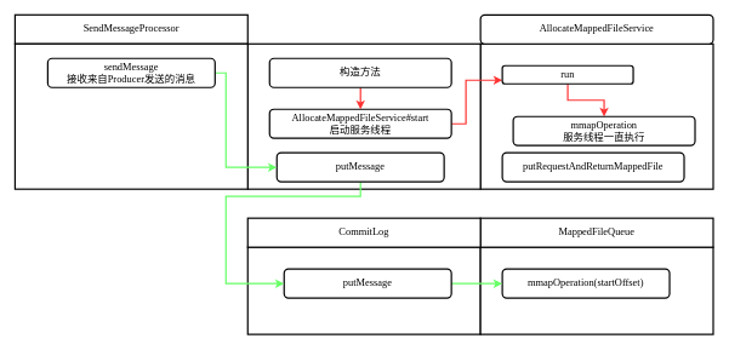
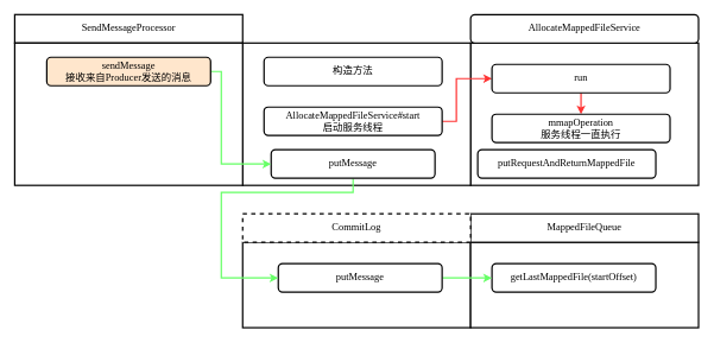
- <mxCell id="24" value="sendMessage&lt;br&gt;接收来自Producer发送的消息" style="rounded=1;whiteSpace=wrap;html=1;fontFamily=Comic Sans MS;fontSize=14;strokeWidth=2;" parent="1" vertex="1"><mxGeometry x="65" y="80" width="230" height="40" as="geometry" /></mxCell>
+ <mxCell id="24" value="sendMessage&lt;br&gt;接收来自Producer发送的消息" style="rounded=1;whiteSpace=wrap;html=1;fontFamily=Comic Sans MS;fontSize=14;strokeWidth=2;fillColor=#ffe6cc;" parent="1" vertex="1"><mxGeometry x="65" y="80" width="230" height="40" as="geometry" /></mxCell>
- <mxCell id="10" value="&lt;font face=&quot;Comic Sans MS&quot;&gt;&lt;span style=&quot;font-size: 14px&quot;&gt;run&lt;/span&gt;&lt;/font&gt;" style="rounded=1;whiteSpace=wrap;html=1;strokeWidth=2;" parent="1" vertex="1"><mxGeometry x="690" y="90" width="180" height="25" as="geometry" /></mxCell>
+ <mxCell id="10" value="&lt;font face=&quot;Comic Sans MS&quot;&gt;&lt;span style=&quot;font-size: 14px&quot;&gt;run&lt;/span&gt;&lt;/font&gt;" style="rounded=1;whiteSpace=wrap;html=1;strokeWidth=2;" parent="1" vertex="1"><mxGeometry x="690" y="90" width="250" height="40" as="geometry" /></mxCell>
- <mxCell id="12" style="edgeStyle=orthogonalEdgeStyle;rounded=0;orthogonalLoop=1;jettySize=auto;html=1;fontFamily=Comic Sans MS;fontSize=14;strokeWidth=2;strokeColor=#FF3333;" parent="1" source="13" target="7" edge="1"><mxGeometry relative="1" as="geometry" /></mxCell>
- <mxCell id="11" value="&lt;font face=&quot;Comic Sans MS&quot;&gt;&lt;span style=&quot;font-size: 14px&quot;&gt;mmapOperation&lt;br&gt;服务线程一直执行&lt;br&gt;&lt;/span&gt;&lt;/font&gt;" style="rounded=1;whiteSpace=wrap;html=1;strokeWidth=2;" parent="1" vertex="1"><mxGeometry x="705" y="160" width="250" height="40" as="geometry" /></mxCell>
+ <mxCell id="11" value="&lt;font face=&quot;Comic Sans MS&quot;&gt;&lt;span style=&quot;font-size: 14px&quot;&gt;mmapOperation&lt;br&gt;服务线程一直执行&lt;br&gt;&lt;/span&gt;&lt;/font&gt;" style="rounded=1;whiteSpace=wrap;html=1;strokeWidth=2;" parent="1" vertex="1"><mxGeometry x="690" y="160" width="250" height="40" as="geometry" /></mxCell>
- <mxCell id="25" value="&lt;font face=&quot;Comic Sans MS&quot;&gt;&lt;span style=&quot;font-size: 14px&quot;&gt;putRequestAndReturnMappedFile&lt;/span&gt;&lt;/font&gt;" style="rounded=1;whiteSpace=wrap;html=1;strokeWidth=2;" parent="1" vertex="1"><mxGeometry x="690" y="210" width="250" height="40" as="geometry" /></mxCell>
+ <mxCell id="25" value="&lt;font face=&quot;Comic Sans MS&quot;&gt;&lt;span style=&quot;font-size: 14px&quot;&gt;putRequestAndReturnMappedFile&lt;/span&gt;&lt;/font&gt;" style="rounded=1;whiteSpace=wrap;html=1;strokeWidth=2;" parent="1" vertex="1"><mxGeometry x="670" y="210" width="250" height="40" as="geometry" /></mxCell>
- <mxCell id="16" value="CommitLog" style="rounded=0;whiteSpace=wrap;html=1;fontFamily=Comic Sans MS;fontSize=14;strokeWidth=2;" parent="1" vertex="1"><mxGeometry x="340" y="300" width="320" height="40" as="geometry" /></mxCell>
+ <mxCell id="16" value="CommitLog" style="rounded=0;whiteSpace=wrap;html=1;fontFamily=Comic Sans MS;fontSize=14;strokeWidth=2;dashed=1;" parent="1" vertex="1"><mxGeometry x="340" y="300" width="320" height="40" as="geometry" /></mxCell>
- <mxCell id="15" value="mmapOperation(startOffset)" style="rounded=1;whiteSpace=wrap;html=1;fontFamily=Comic Sans MS;fontSize=14;strokeWidth=2;" parent="1" vertex="1"><mxGeometry x="690" y="370" width="230" height="40" as="geometry" /></mxCell>
+ <mxCell id="15" value="getLastMappedFile(startOffset)" style="rounded=1;whiteSpace=wrap;html=1;fontFamily=Comic Sans MS;fontSize=14;strokeWidth=2;" parent="1" vertex="1"><mxGeometry x="690" y="370" width="230" height="40" as="geometry" /></mxCell>
